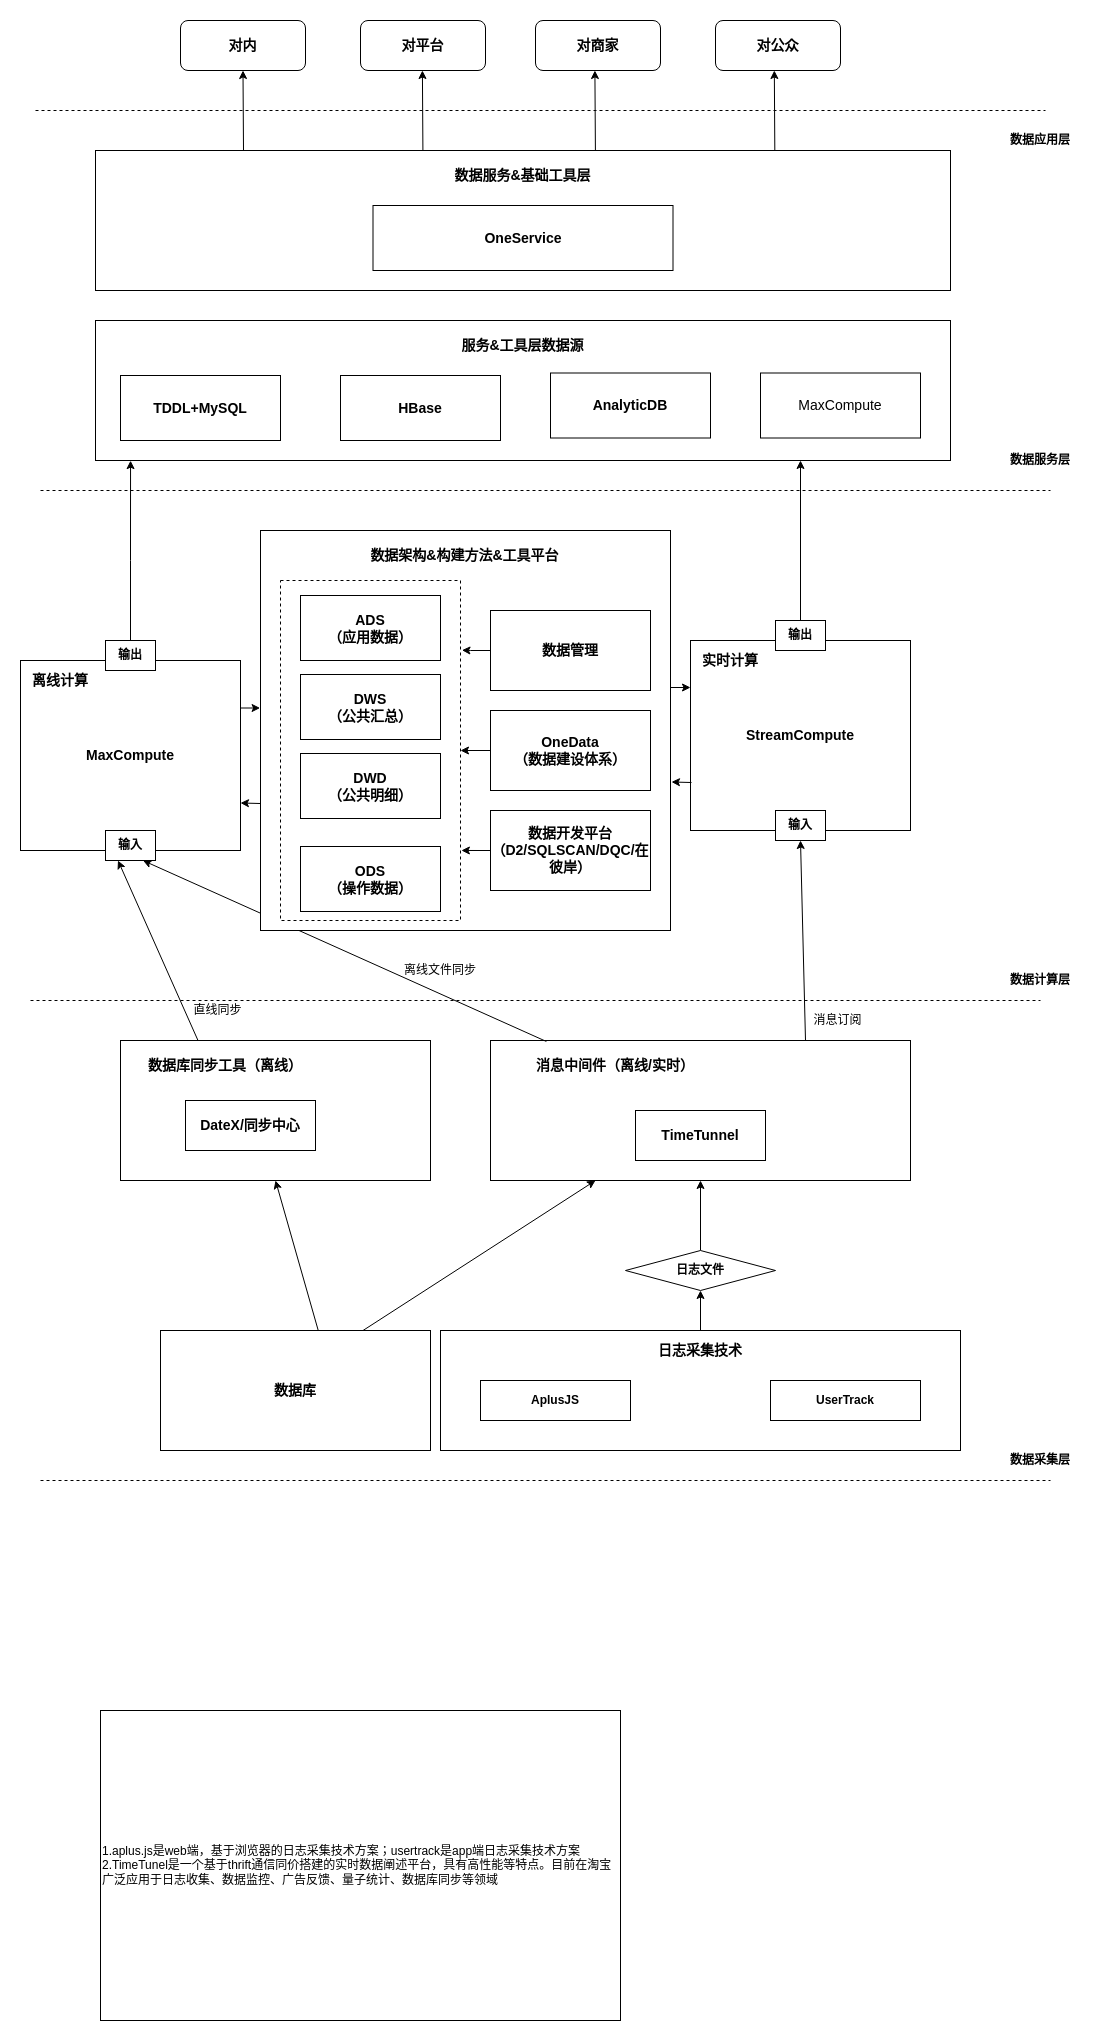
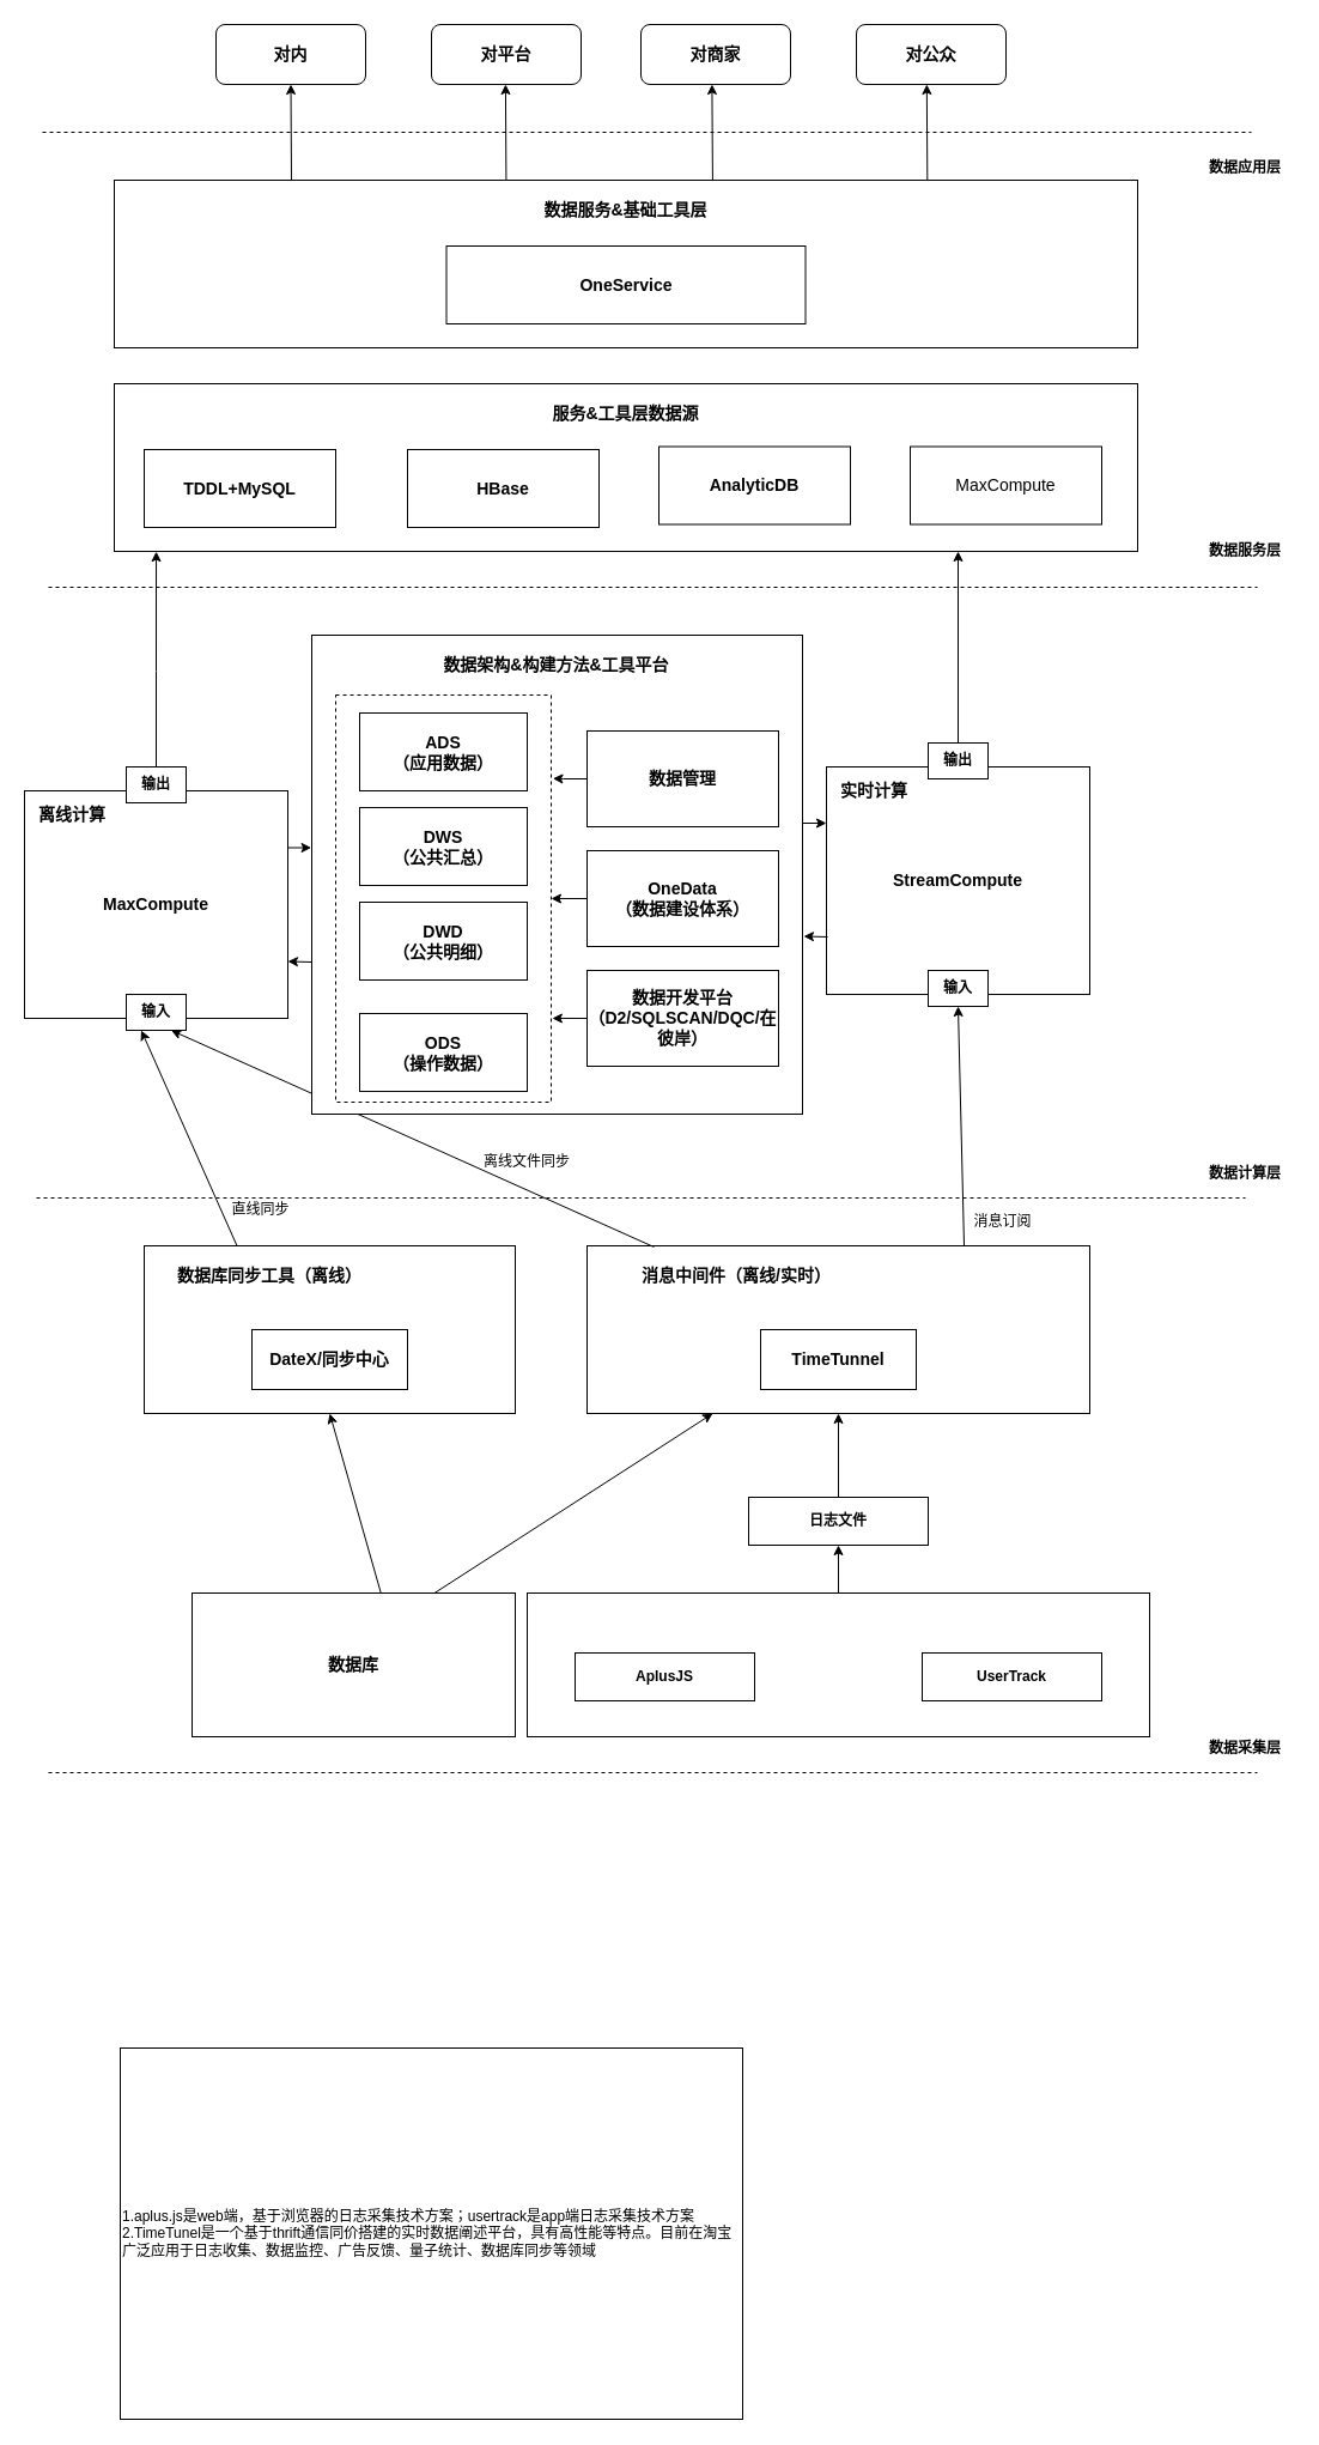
- <mxCell id="18" value="&lt;span style=&quot;font-size: 14px&quot;&gt;&lt;b&gt;DateX/同步中心&lt;/b&gt;&lt;/span&gt;" style="rounded=0;whiteSpace=wrap;html=1;" vertex="1" parent="1"><mxGeometry x="185" y="1100" width="130" height="50" as="geometry" /></mxCell>
+ <mxCell id="18" value="&lt;span style=&quot;font-size: 14px&quot;&gt;&lt;b&gt;DateX/同步中心&lt;/b&gt;&lt;/span&gt;" style="rounded=0;whiteSpace=wrap;html=1;" vertex="1" parent="1"><mxGeometry x="210" y="1110" width="130" height="50" as="geometry" /></mxCell>
- <mxCell id="10" value="&lt;b&gt;日志文件&lt;/b&gt;" style="rhombus;whiteSpace=wrap;html=1;" vertex="1" parent="1"><mxGeometry x="625" y="1250" width="150" height="40" as="geometry" /></mxCell>
+ <mxCell id="10" value="&lt;b&gt;日志文件&lt;/b&gt;" style="rounded=0;whiteSpace=wrap;html=1;" vertex="1" parent="1"><mxGeometry x="625" y="1250" width="150" height="40" as="geometry" /></mxCell>
- <mxCell id="5" value="&lt;font style=&quot;font-size: 14px&quot;&gt;&lt;b&gt;日志采集技术&lt;/b&gt;&lt;/font&gt;" style="text;html=1;strokeColor=none;fillColor=none;align=center;verticalAlign=middle;whiteSpace=wrap;rounded=0;dashed=1;" vertex="1" parent="1"><mxGeometry x="645" y="1340" width="110" height="20" as="geometry" /></mxCell>
